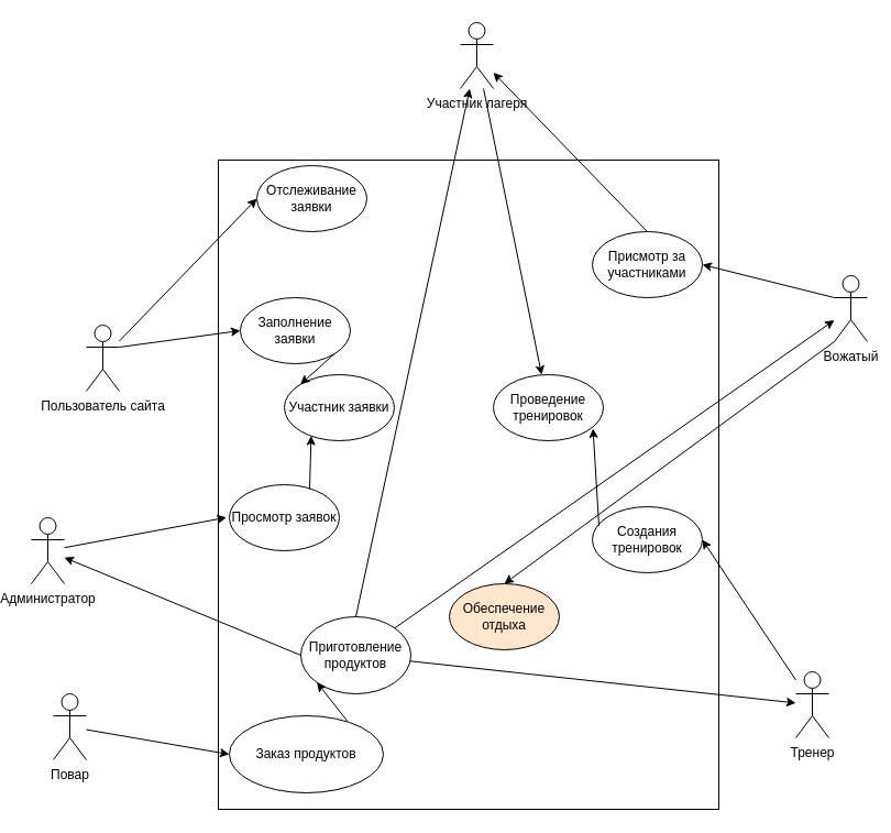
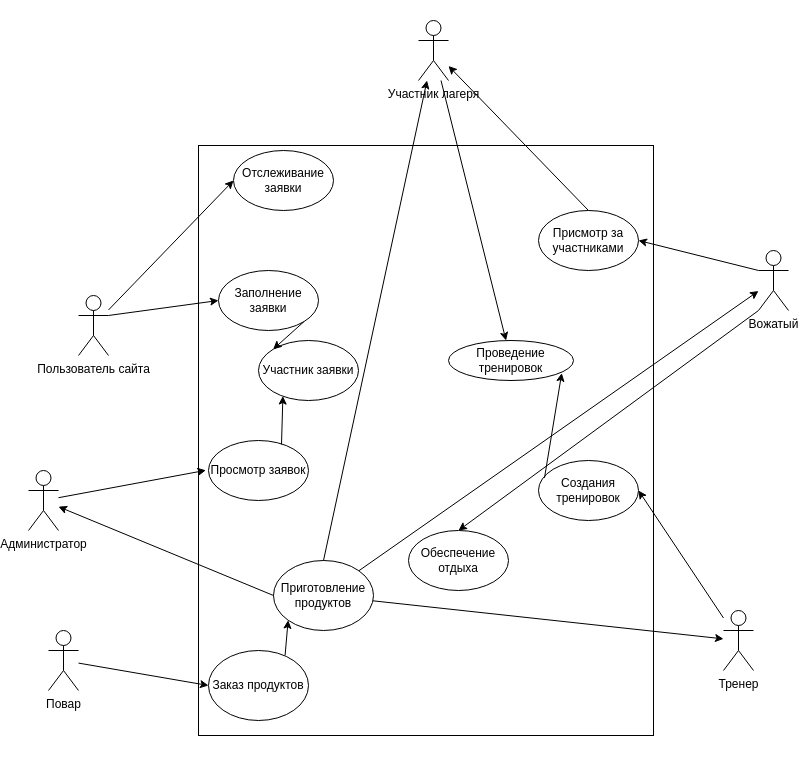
- <mxCell id="20" value="Проведение тренировок" style="ellipse;whiteSpace=wrap;html=1;" vertex="1" parent="1"><mxGeometry x="440" y="340" width="100" height="60" as="geometry" /></mxCell>
+ <mxCell id="20" value="Проведение тренировок" style="ellipse;whiteSpace=wrap;html=1;" vertex="1" parent="1"><mxGeometry x="440" y="340" width="125" height="40" as="geometry" /></mxCell>
- <mxCell id="35" value="Обеспечение отдыха" style="ellipse;whiteSpace=wrap;html=1;fillColor=#ffe6cc;" vertex="1" parent="1"><mxGeometry x="400" y="530" width="100" height="60" as="geometry" /></mxCell>
+ <mxCell id="35" value="Обеспечение отдыха" style="ellipse;whiteSpace=wrap;html=1;" vertex="1" parent="1"><mxGeometry x="400" y="530" width="100" height="60" as="geometry" /></mxCell>
- <mxCell id="13" value="Заказ продуктов" style="ellipse;whiteSpace=wrap;html=1;" vertex="1" parent="1"><mxGeometry x="200" y="650" width="140" height="70" as="geometry" /></mxCell>
+ <mxCell id="13" value="Заказ продуктов" style="ellipse;whiteSpace=wrap;html=1;" vertex="1" parent="1"><mxGeometry x="200" y="650" width="100" height="70" as="geometry" /></mxCell>
